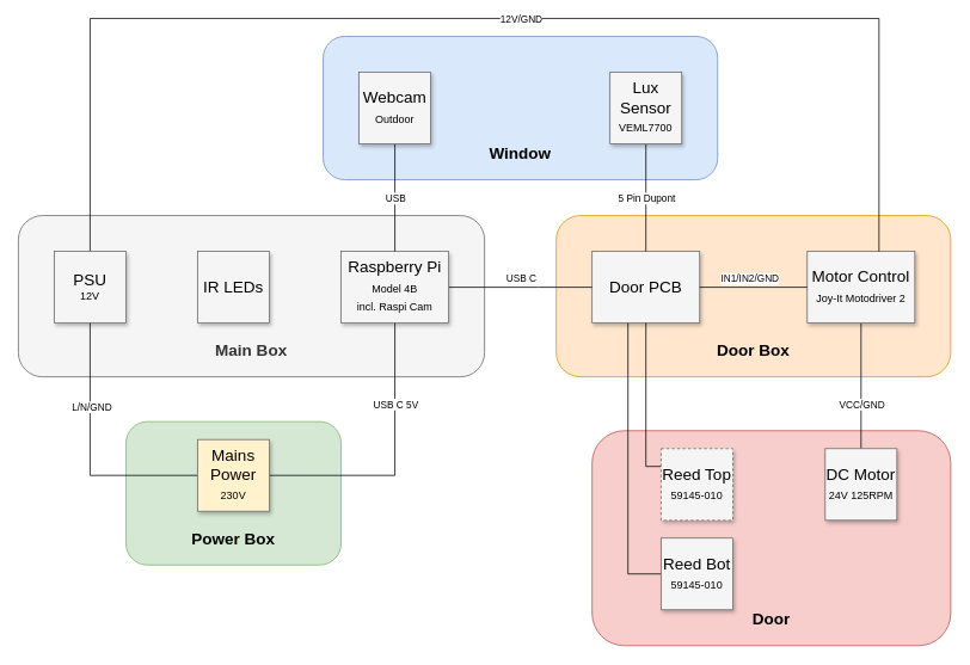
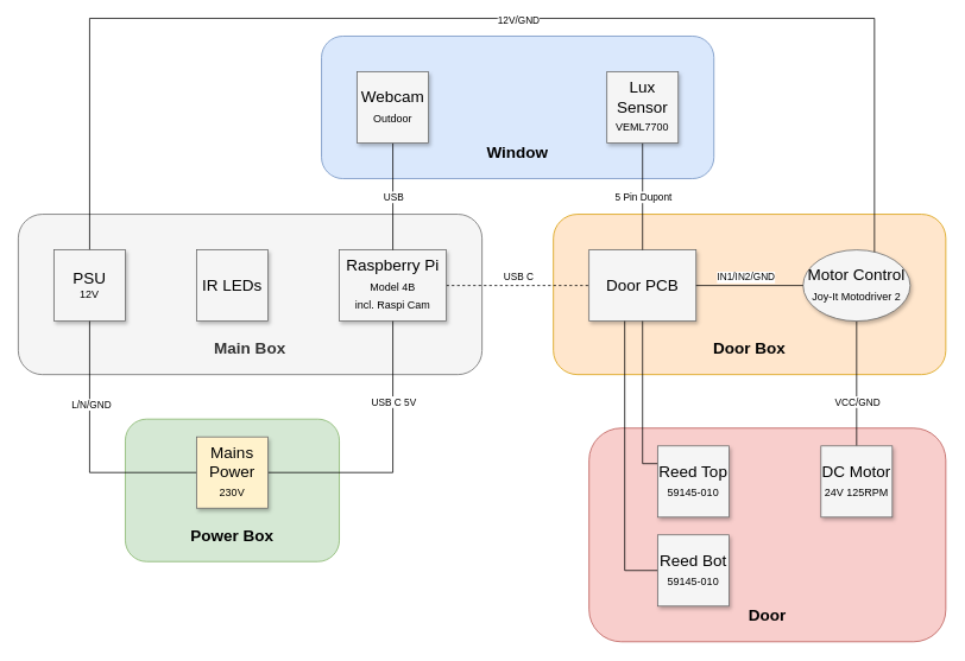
- <mxCell id="7" style="edgeStyle=orthogonalEdgeStyle;rounded=0;orthogonalLoop=1;jettySize=auto;html=1;endArrow=none;endFill=0;" edge="1" parent="1" source="9" target="6"><mxGeometry relative="1" as="geometry"><Array as="points"><mxPoint x="600" y="320" /><mxPoint x="600" y="320" /></Array></mxGeometry></mxCell>
+ <mxCell id="7" style="edgeStyle=orthogonalEdgeStyle;rounded=0;orthogonalLoop=1;jettySize=auto;html=1;endArrow=none;endFill=0;dashed=1;" edge="1" parent="1" source="9" target="6"><mxGeometry relative="1" as="geometry"><Array as="points"><mxPoint x="600" y="320" /><mxPoint x="600" y="320" /></Array></mxGeometry></mxCell>
- <mxCell id="12" value="&lt;div&gt;Motor Control&lt;/div&gt;&lt;div&gt;&lt;font style=&quot;font-size: 12px;&quot;&gt;Joy-It Motodriver 2&lt;/font&gt;&lt;br&gt;&lt;/div&gt;" style="whiteSpace=wrap;html=1;shadow=1;fontSize=18;fillColor=#f5f5f5;strokeColor=#666666;" vertex="1" parent="1"><mxGeometry x="900" y="280" width="120" height="80" as="geometry" /></mxCell>
+ <mxCell id="12" value="&lt;div&gt;Motor Control&lt;/div&gt;&lt;div&gt;&lt;font style=&quot;font-size: 12px;&quot;&gt;Joy-It Motodriver 2&lt;/font&gt;&lt;br&gt;&lt;/div&gt;" style="ellipse;whiteSpace=wrap;html=1;shadow=1;fontSize=18;fillColor=#f5f5f5;strokeColor=#666666;" vertex="1" parent="1"><mxGeometry x="900" y="280" width="120" height="80" as="geometry" /></mxCell>
- <mxCell id="20" value="&lt;div&gt;Reed Top&lt;br&gt;&lt;/div&gt;&lt;div&gt;&lt;font style=&quot;font-size: 12px;&quot;&gt;59145-010&lt;/font&gt;&lt;br&gt;&lt;/div&gt;" style="whiteSpace=wrap;html=1;shadow=1;fontSize=18;fillColor=#f5f5f5;strokeColor=#666666;dashed=1;" vertex="1" parent="1"><mxGeometry x="737" y="500.13" width="80" height="80" as="geometry" /></mxCell>
+ <mxCell id="20" value="&lt;div&gt;Reed Top&lt;br&gt;&lt;/div&gt;&lt;div&gt;&lt;font style=&quot;font-size: 12px;&quot;&gt;59145-010&lt;/font&gt;&lt;br&gt;&lt;/div&gt;" style="whiteSpace=wrap;html=1;shadow=1;fontSize=18;fillColor=#f5f5f5;strokeColor=#666666;" vertex="1" parent="1"><mxGeometry x="737" y="500.13" width="80" height="80" as="geometry" /></mxCell>
